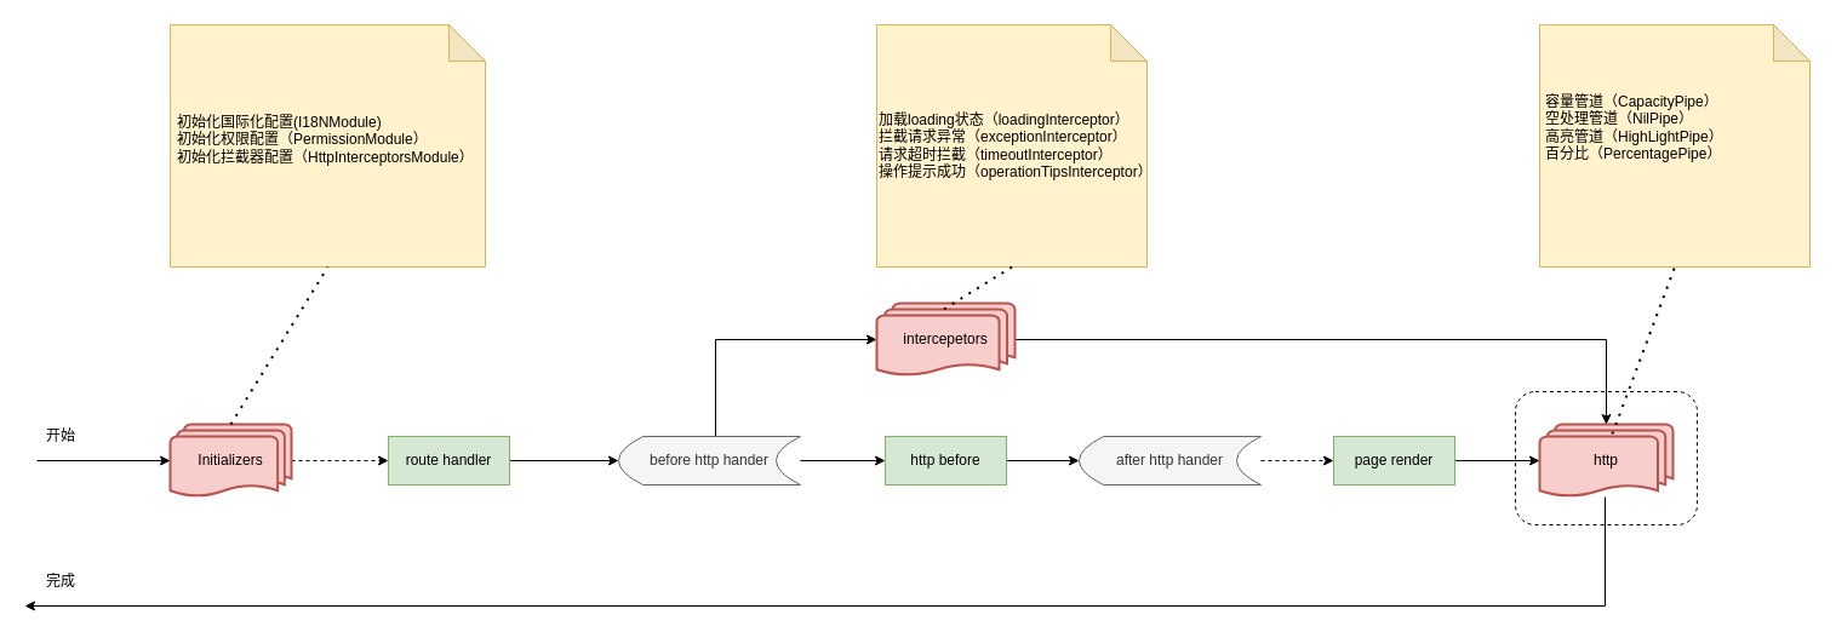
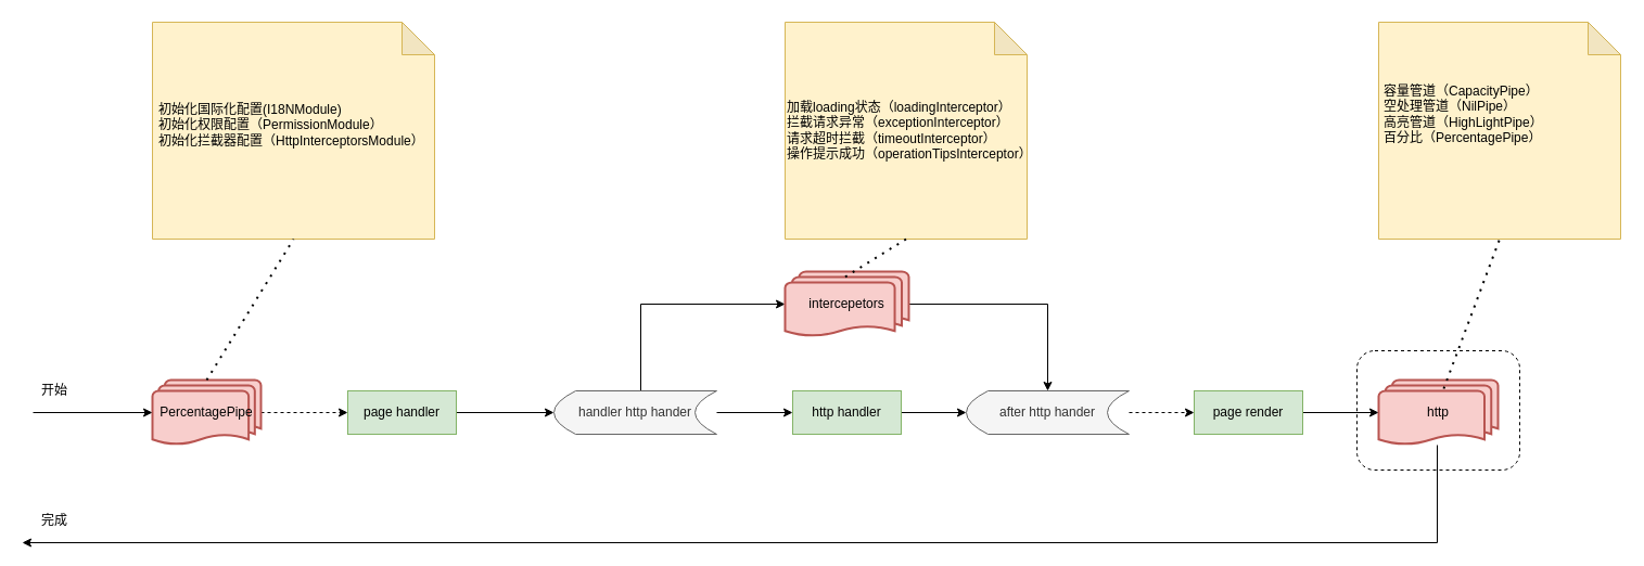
- <mxCell id="19" style="edgeStyle=orthogonalEdgeStyle;rounded=0;orthogonalLoop=1;jettySize=auto;html=1;" edge="1" parent="1" source="20" target="8"><mxGeometry relative="1" as="geometry" /></mxCell>
+ <mxCell id="19" style="edgeStyle=orthogonalEdgeStyle;rounded=0;orthogonalLoop=1;jettySize=auto;html=1;entryX=0.5;entryY=0;entryDx=0;entryDy=0;" edge="1" parent="1" source="20" target="13"><mxGeometry relative="1" as="geometry" /></mxCell>
- <mxCell id="6" value="&lt;span&gt;Initializers&lt;/span&gt;" style="strokeWidth=2;html=1;shape=mxgraph.flowchart.multi-document;whiteSpace=wrap;align=center;fillColor=#f8cecc;strokeColor=#b85450;" vertex="1" parent="1"><mxGeometry x="140" y="350" width="100" height="60" as="geometry" /></mxCell>
+ <mxCell id="6" value="&lt;span&gt;PercentagePipe&lt;/span&gt;" style="strokeWidth=2;html=1;shape=mxgraph.flowchart.multi-document;whiteSpace=wrap;align=center;fillColor=#f8cecc;strokeColor=#b85450;" vertex="1" parent="1"><mxGeometry x="140" y="350" width="100" height="60" as="geometry" /></mxCell>
- <mxCell id="4" value="route handler" style="rounded=0;whiteSpace=wrap;html=1;align=center;fillColor=#d5e8d4;strokeColor=#82b366;" vertex="1" parent="1"><mxGeometry x="320" y="360" width="100" height="40" as="geometry" /></mxCell>
+ <mxCell id="4" value="page handler" style="rounded=0;whiteSpace=wrap;html=1;align=center;fillColor=#d5e8d4;strokeColor=#82b366;" vertex="1" parent="1"><mxGeometry x="320" y="360" width="100" height="40" as="geometry" /></mxCell>
- <mxCell id="11" value="before http hander" style="shape=dataStorage;whiteSpace=wrap;html=1;fixedSize=1;align=center;fillColor=#f5f5f5;strokeColor=#666666;fontColor=#333333;" vertex="1" parent="1"><mxGeometry x="510" y="360" width="150" height="40" as="geometry" /></mxCell>
+ <mxCell id="11" value="handler http hander" style="shape=dataStorage;whiteSpace=wrap;html=1;fixedSize=1;align=center;fillColor=#f5f5f5;strokeColor=#666666;fontColor=#333333;" vertex="1" parent="1"><mxGeometry x="510" y="360" width="150" height="40" as="geometry" /></mxCell>
- <mxCell id="15" value="http before" style="rounded=0;whiteSpace=wrap;html=1;align=center;fillColor=#d5e8d4;strokeColor=#82b366;" vertex="1" parent="1"><mxGeometry x="730" y="360" width="100" height="40" as="geometry" /></mxCell>
+ <mxCell id="15" value="http handler" style="rounded=0;whiteSpace=wrap;html=1;align=center;fillColor=#d5e8d4;strokeColor=#82b366;" vertex="1" parent="1"><mxGeometry x="730" y="360" width="100" height="40" as="geometry" /></mxCell>
